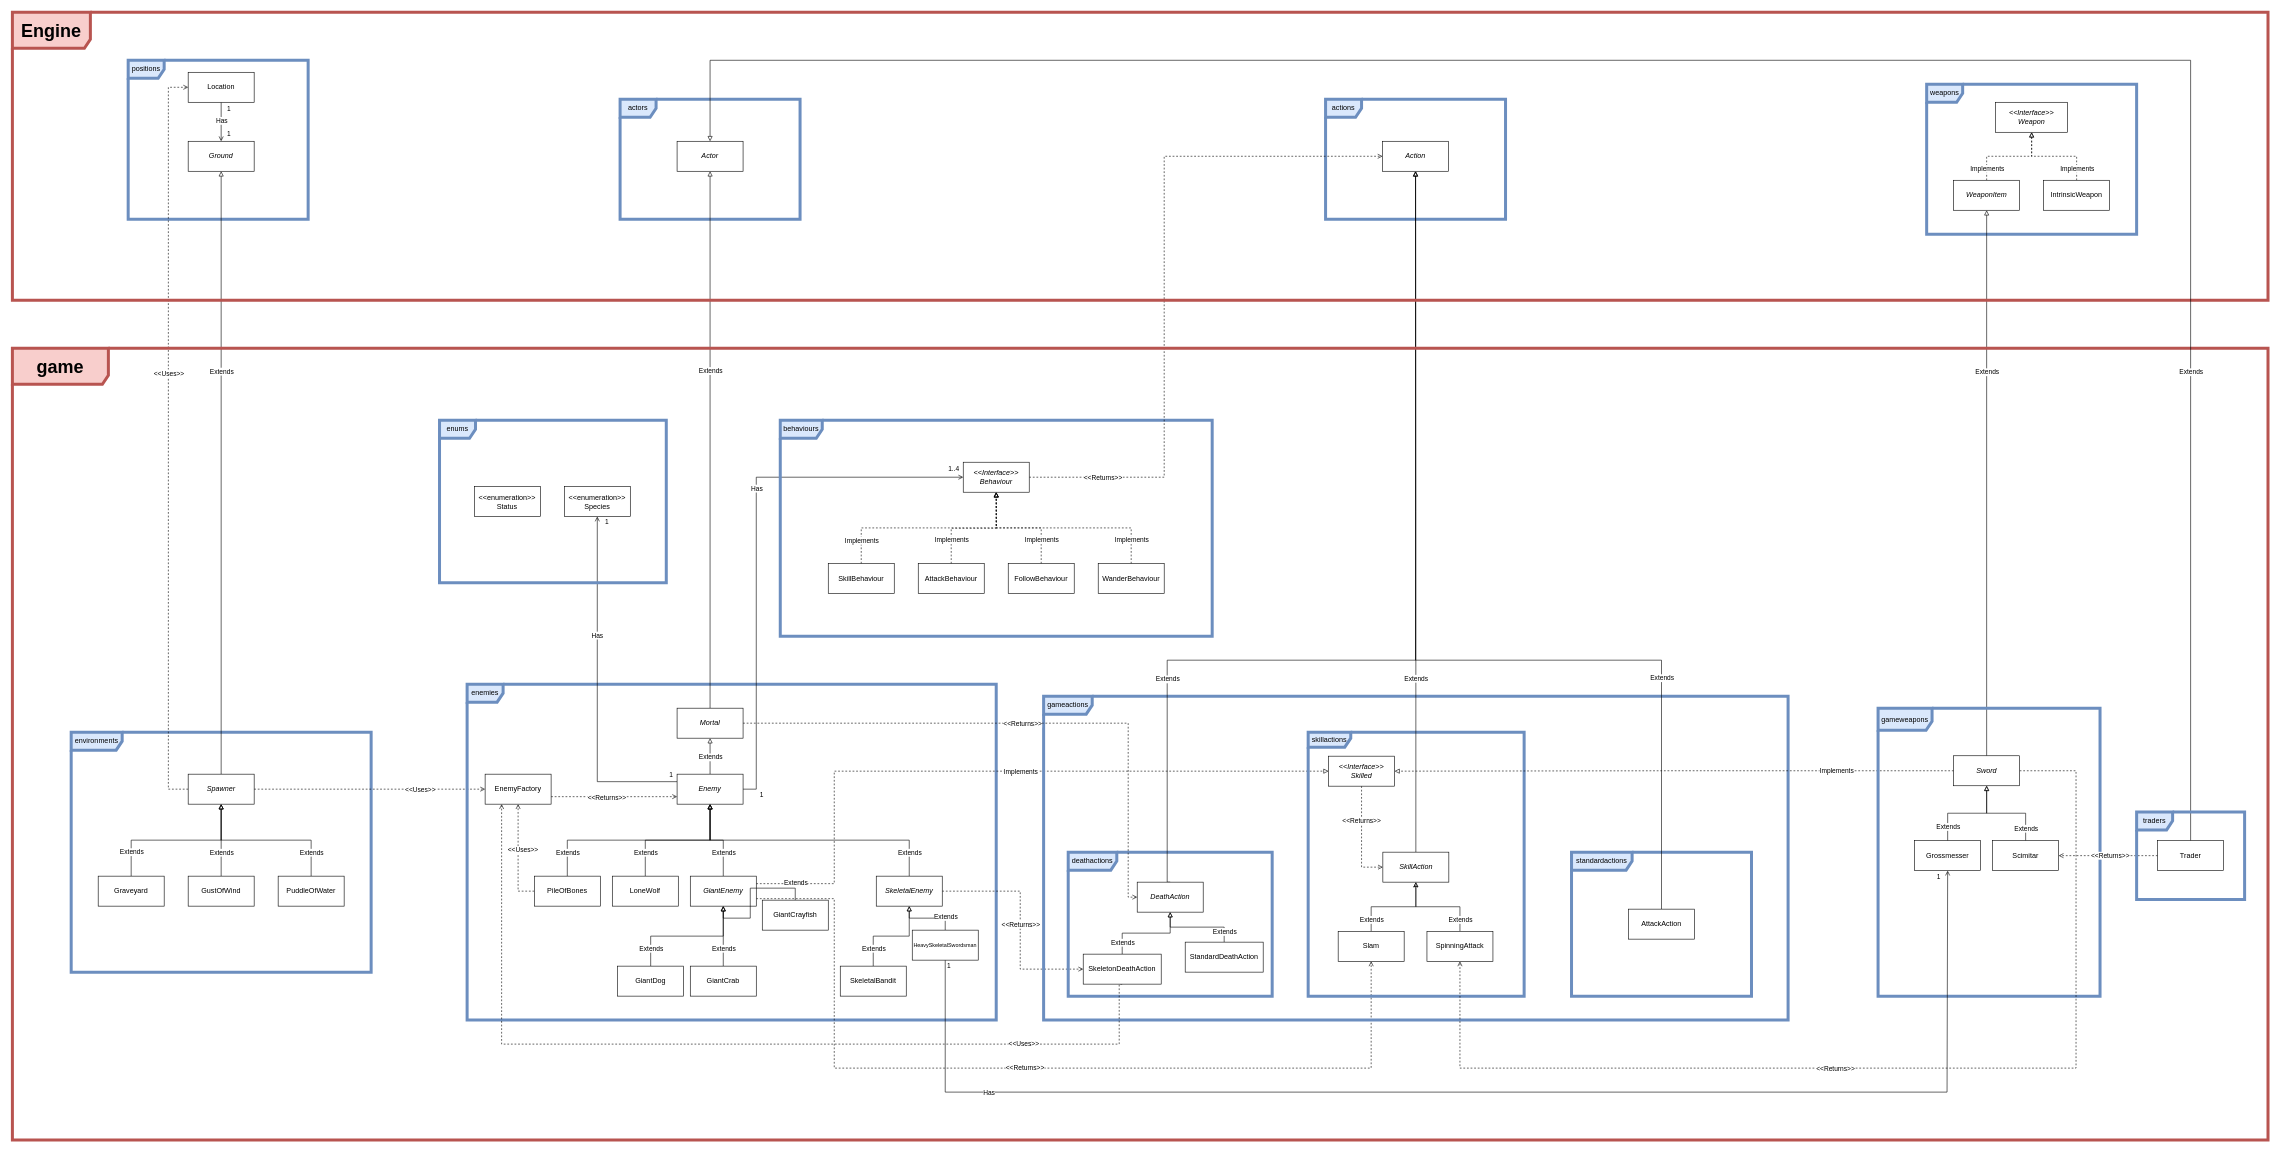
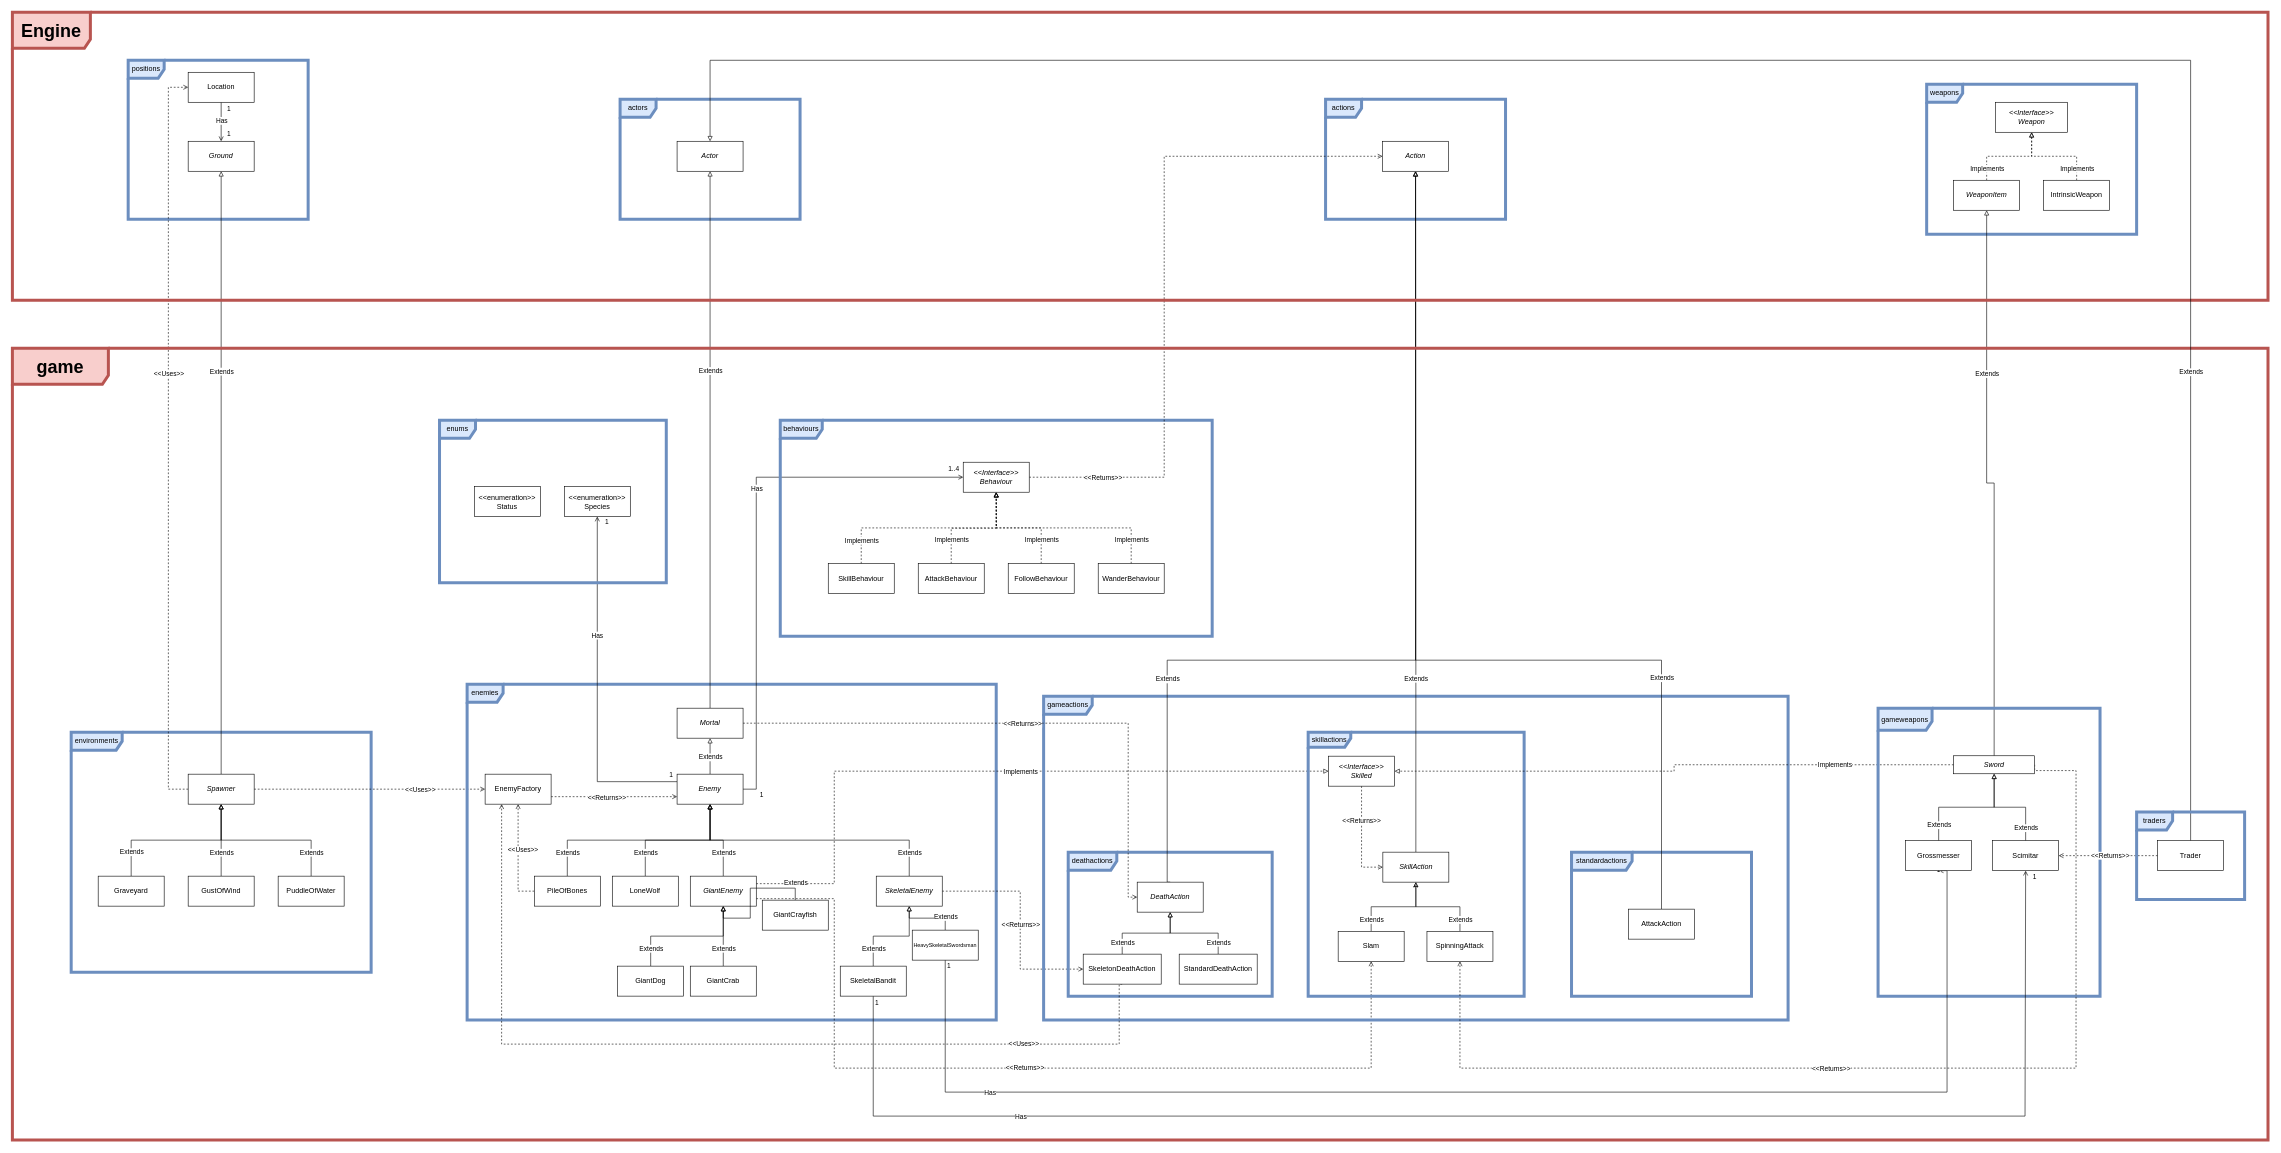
- <mxCell id="161" value="&lt;i&gt;Sword&lt;/i&gt;" style="html=1;whiteSpace=wrap;" parent="1" vertex="1"><mxGeometry x="3256" y="1259.33" width="110" height="50" as="geometry" /></mxCell>
+ <mxCell id="161" value="&lt;i&gt;Sword&lt;/i&gt;" style="html=1;whiteSpace=wrap;" parent="1" vertex="1"><mxGeometry x="3256" y="1259.33" width="135" height="30" as="geometry" /></mxCell>
- <mxCell id="155" value="Grossmesser" style="html=1;whiteSpace=wrap;" parent="1" vertex="1"><mxGeometry x="3191" y="1400.83" width="110" height="50" as="geometry" /></mxCell>
+ <mxCell id="155" value="Grossmesser" style="html=1;whiteSpace=wrap;" parent="1" vertex="1"><mxGeometry x="3176" y="1400.83" width="110" height="50" as="geometry" /></mxCell>
- <mxCell id="128" value="StandardDeathAction" style="html=1;whiteSpace=wrap;" parent="1" vertex="1"><mxGeometry x="1975" y="1570" width="130" height="50" as="geometry" /></mxCell>
+ <mxCell id="128" value="StandardDeathAction" style="html=1;whiteSpace=wrap;" parent="1" vertex="1"><mxGeometry x="1965" y="1590" width="130" height="50" as="geometry" /></mxCell>
+ <mxCell id="141" style="edgeStyle=orthogonalEdgeStyle;rounded=0;orthogonalLoop=1;jettySize=auto;html=1;exitX=0.5;exitY=1;exitDx=0;exitDy=0;entryX=0.5;entryY=1;entryDx=0;entryDy=0;endArrow=open;endFill=0;" parent="1" source="145" target="158" edge="1"><mxGeometry relative="1" as="geometry"><Array as="points"><mxPoint x="1455" y="1860" /><mxPoint x="3375" y="1860" /></Array></mxGeometry></mxCell>
+ <mxCell id="142" value="Has" style="edgeLabel;html=1;align=center;verticalAlign=middle;resizable=0;points=[];" parent="141" vertex="1" connectable="0"><mxGeometry x="-0.647" y="-2" relative="1" as="geometry"><mxPoint x="-1" y="-2" as="offset" /></mxGeometry></mxCell>
+ <mxCell id="143" value="1" style="edgeLabel;html=1;align=center;verticalAlign=middle;resizable=0;points=[];" parent="141" vertex="1" connectable="0"><mxGeometry x="-0.989" relative="1" as="geometry"><mxPoint x="5" y="-4" as="offset" /></mxGeometry></mxCell>
+ <mxCell id="144" value="1" style="edgeLabel;html=1;align=center;verticalAlign=middle;resizable=0;points=[];" parent="141" vertex="1" connectable="0"><mxGeometry x="0.985" relative="1" as="geometry"><mxPoint x="15" y="-9" as="offset" /></mxGeometry></mxCell>
